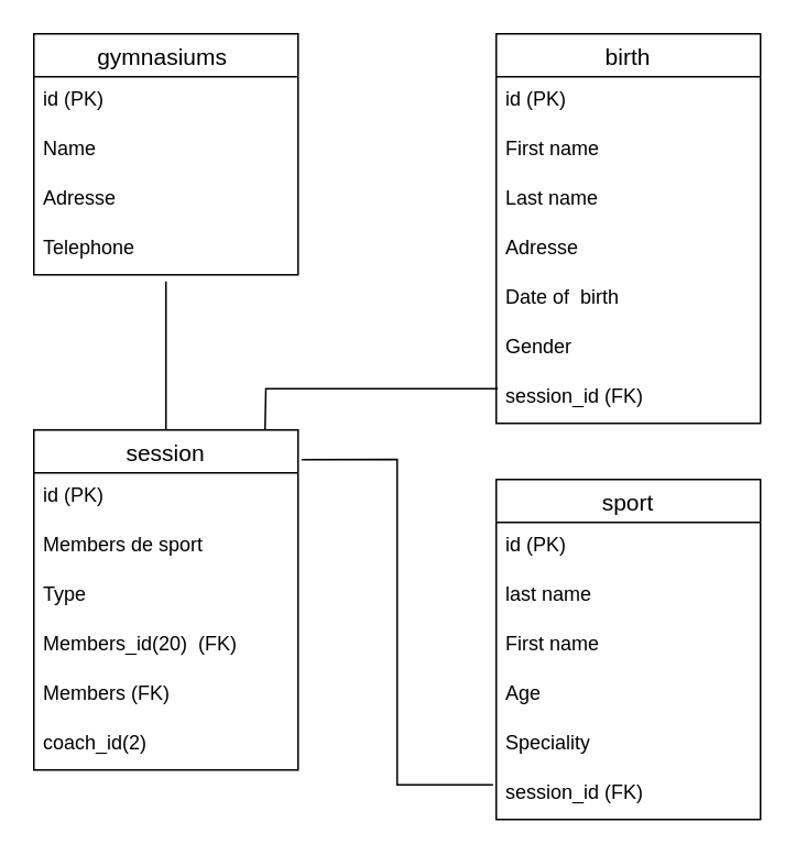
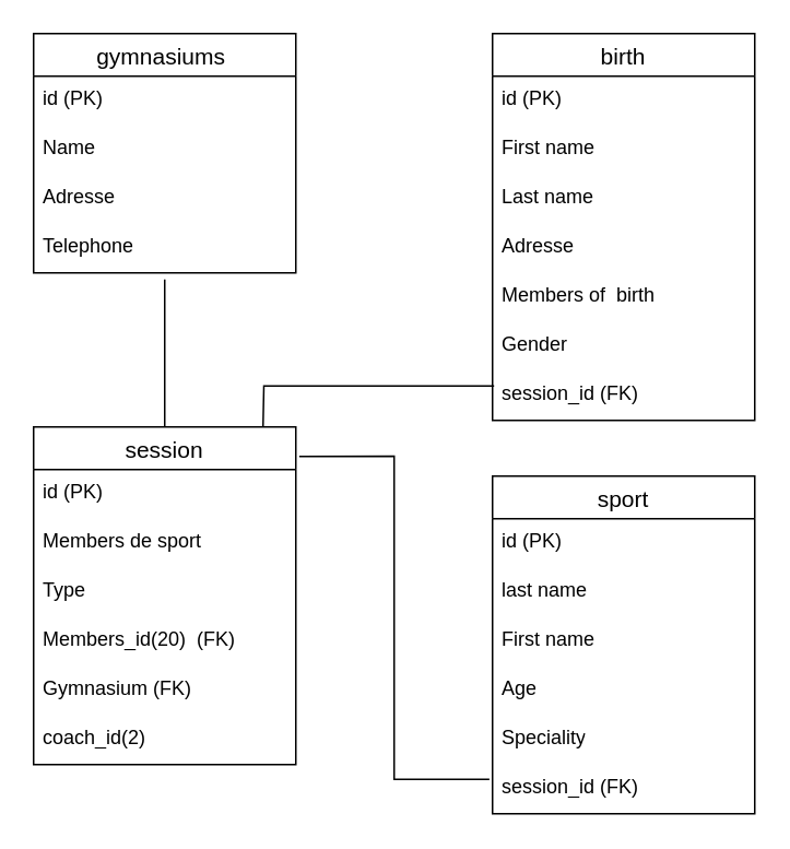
- <mxCell id="12" value="Date of&amp;nbsp; birth" style="text;strokeColor=none;fillColor=none;spacingLeft=4;spacingRight=4;overflow=hidden;rotatable=0;points=[[0,0.5],[1,0.5]];portConstraint=eastwest;fontSize=12;whiteSpace=wrap;html=1;" vertex="1" parent="7"><mxGeometry y="146" width="160" height="30" as="geometry" /></mxCell>
+ <mxCell id="12" value="Members of&amp;nbsp; birth" style="text;strokeColor=none;fillColor=none;spacingLeft=4;spacingRight=4;overflow=hidden;rotatable=0;points=[[0,0.5],[1,0.5]];portConstraint=eastwest;fontSize=12;whiteSpace=wrap;html=1;" vertex="1" parent="7"><mxGeometry y="146" width="160" height="30" as="geometry" /></mxCell>
- <mxCell id="20" value="Members (FK)" style="text;strokeColor=none;fillColor=none;spacingLeft=4;spacingRight=4;overflow=hidden;rotatable=0;points=[[0,0.5],[1,0.5]];portConstraint=eastwest;fontSize=12;whiteSpace=wrap;html=1;" vertex="1" parent="15"><mxGeometry y="146" width="160" height="30" as="geometry" /></mxCell>
+ <mxCell id="20" value="Gymnasium (FK)" style="text;strokeColor=none;fillColor=none;spacingLeft=4;spacingRight=4;overflow=hidden;rotatable=0;points=[[0,0.5],[1,0.5]];portConstraint=eastwest;fontSize=12;whiteSpace=wrap;html=1;" vertex="1" parent="15"><mxGeometry y="146" width="160" height="30" as="geometry" /></mxCell>
